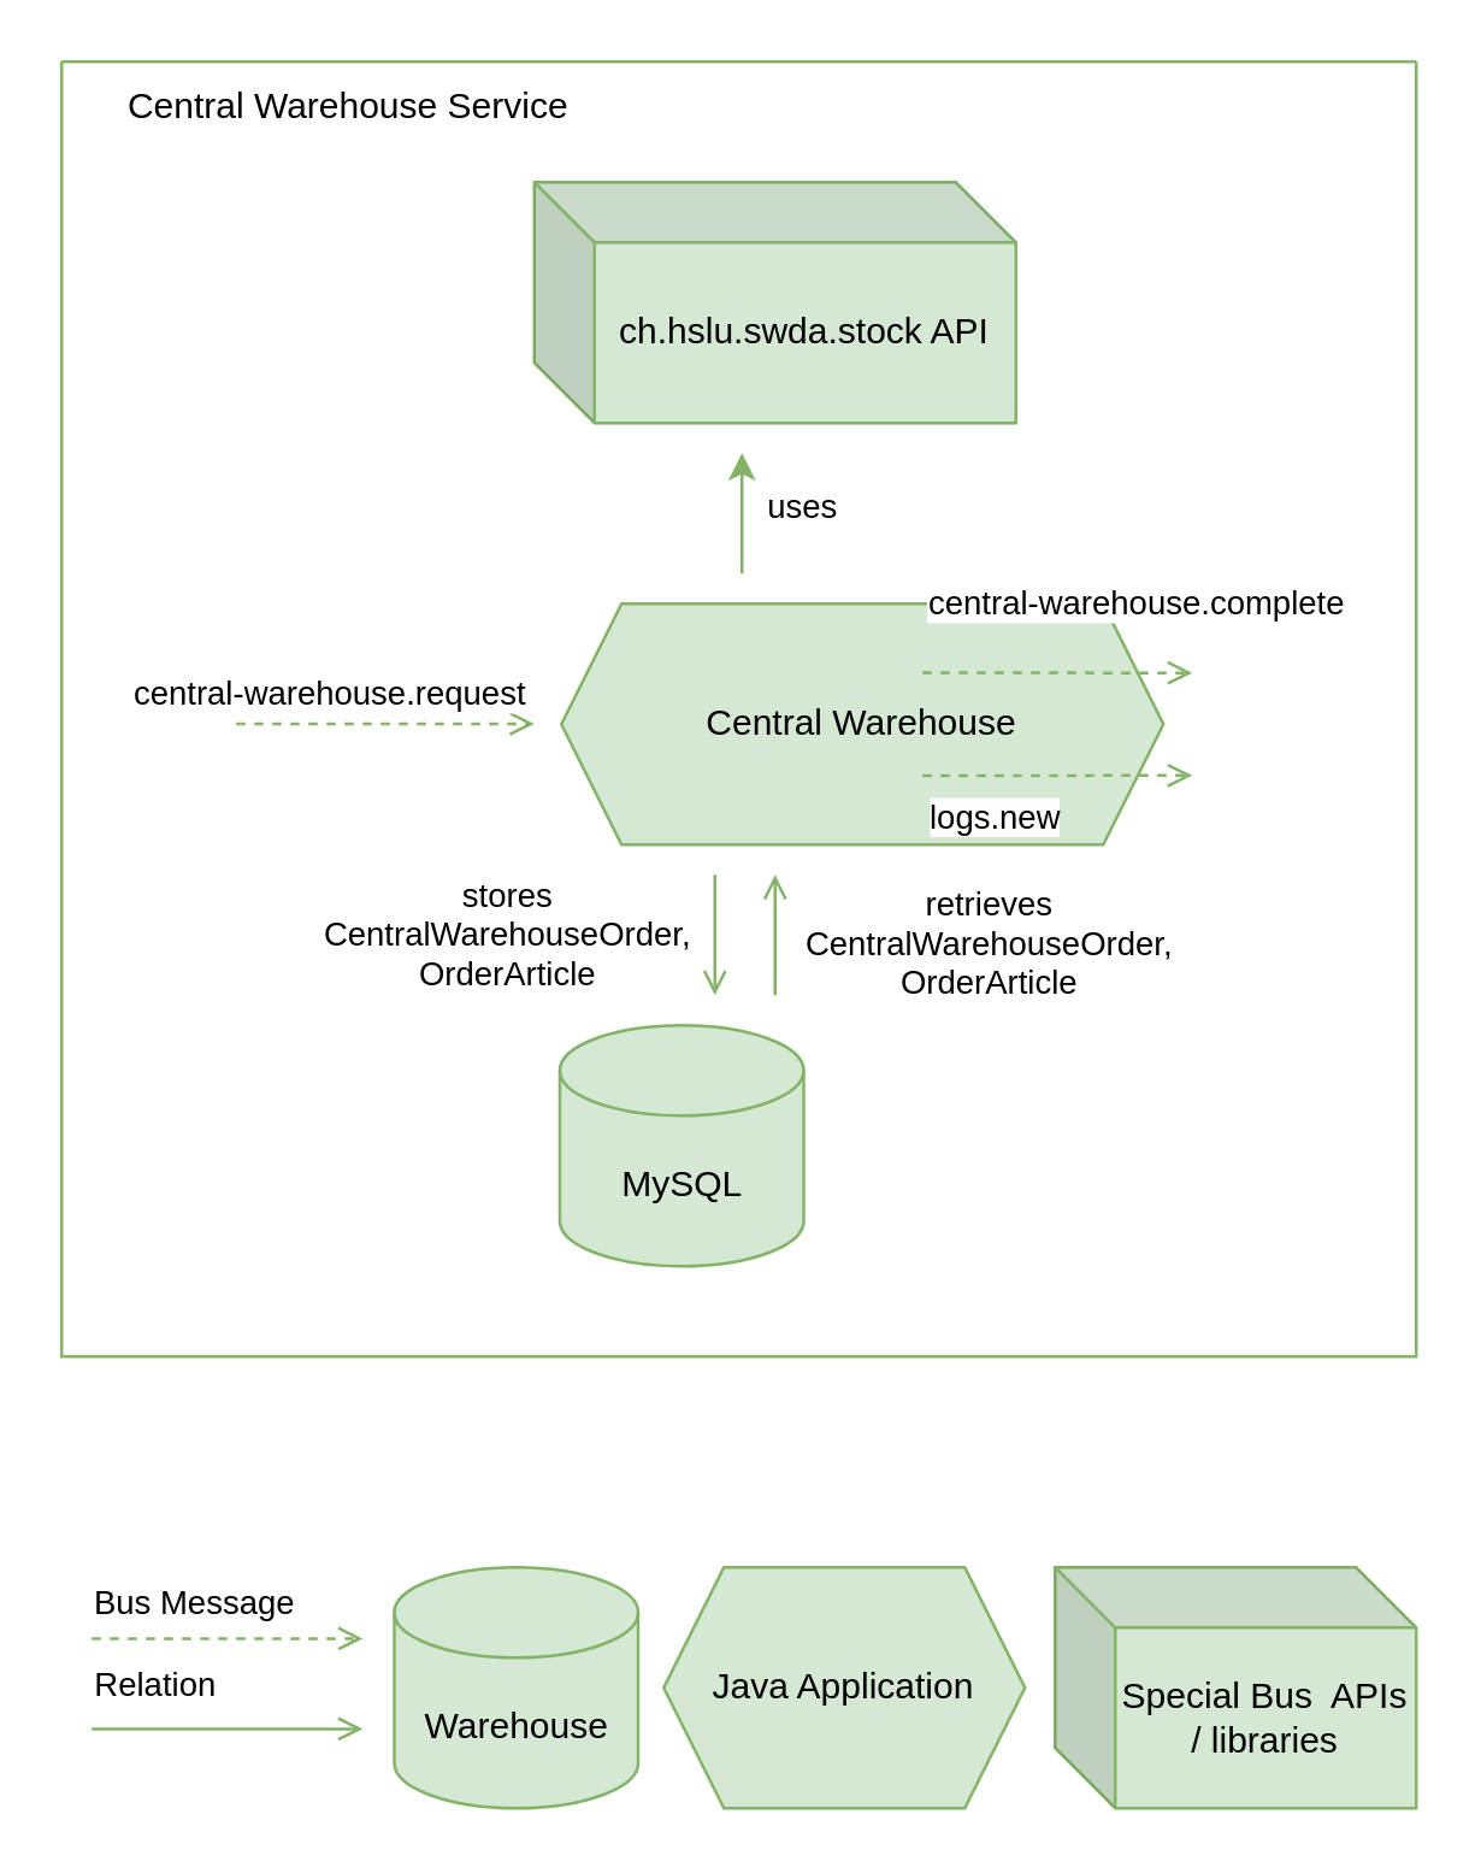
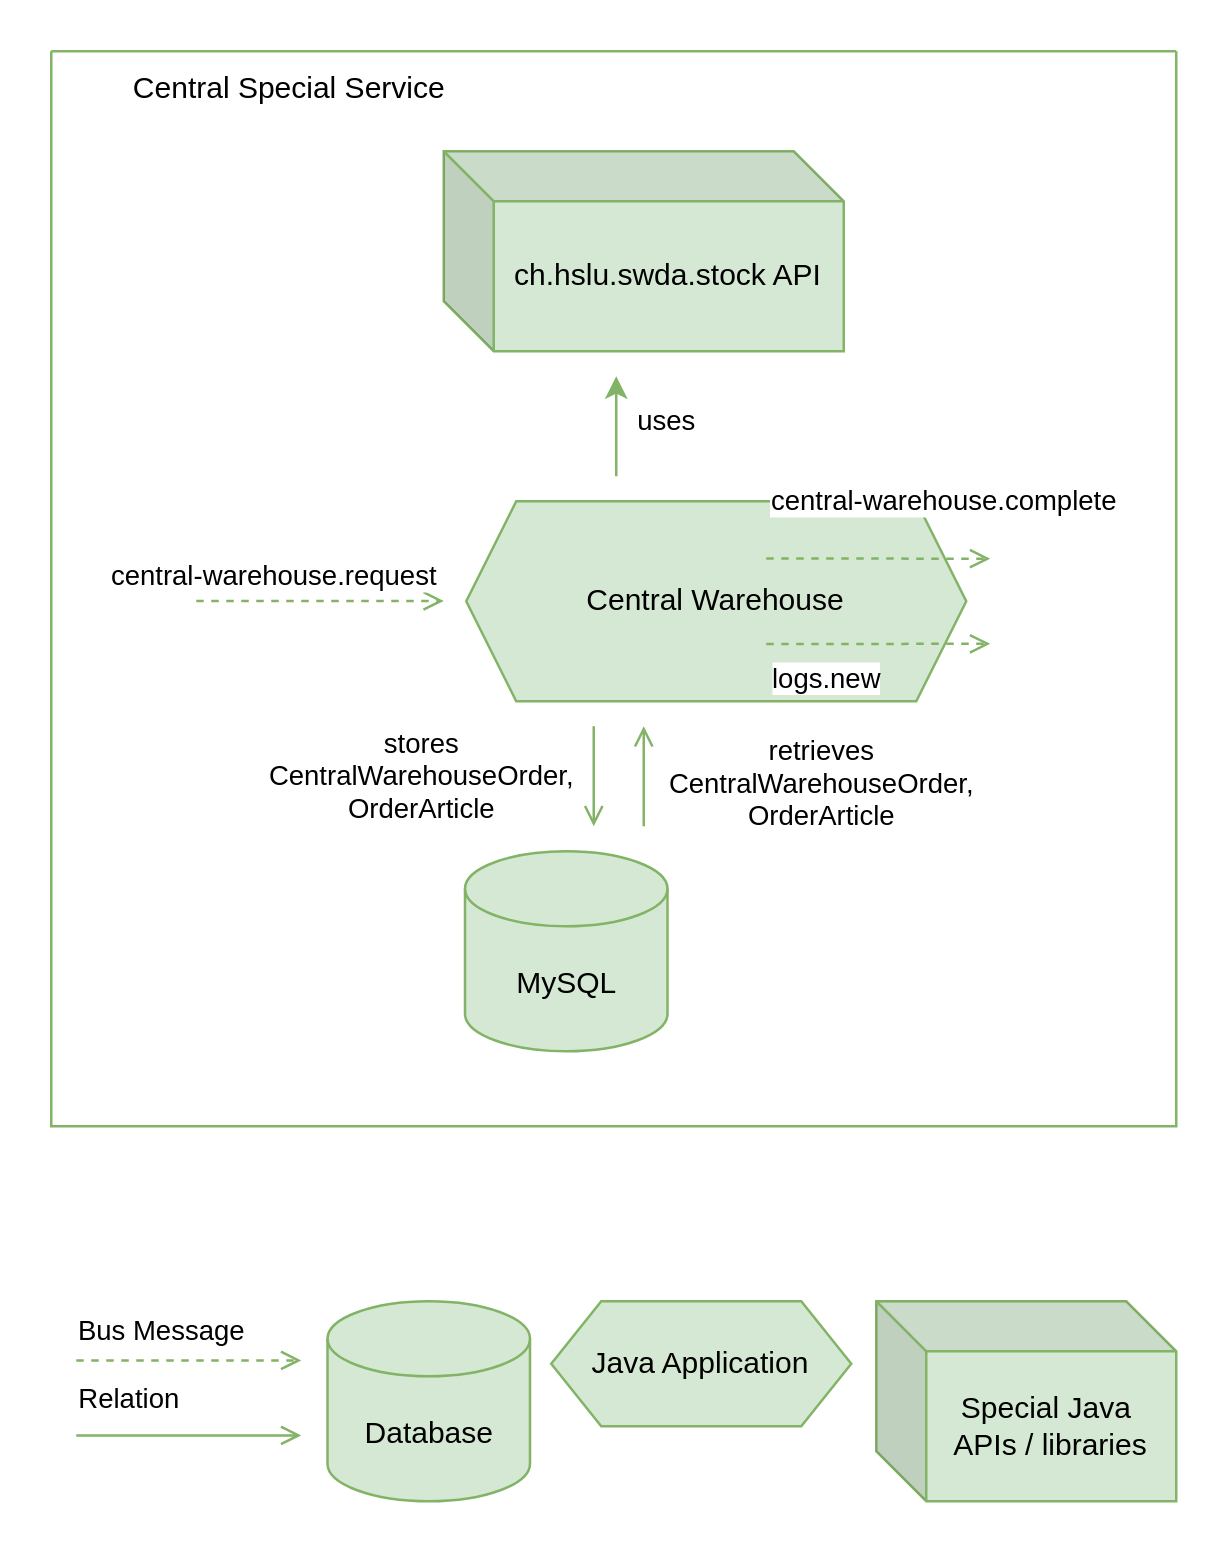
- <mxCell id="18" value="Central Warehouse Service" style="text;html=1;align=center;verticalAlign=middle;resizable=0;points=[];autosize=1;strokeColor=none;fillColor=none;" vertex="1" parent="2"><mxGeometry x="10" width="170" height="30" as="geometry" /></mxCell>
+ <mxCell id="18" value="Central Special Service" style="text;html=1;align=center;verticalAlign=middle;resizable=0;points=[];autosize=1;strokeColor=none;fillColor=none;" vertex="1" parent="2"><mxGeometry x="10" width="170" height="30" as="geometry" /></mxCell>
- <mxCell id="22" value="Java Application" style="shape=hexagon;perimeter=hexagonPerimeter2;whiteSpace=wrap;html=1;fixedSize=1;fillColor=#d5e8d4;strokeColor=#82b366;" vertex="1" parent="1"><mxGeometry x="220" y="520" width="120" height="80" as="geometry" /></mxCell>
+ <mxCell id="22" value="Java Application" style="shape=hexagon;perimeter=hexagonPerimeter2;whiteSpace=wrap;html=1;fixedSize=1;fillColor=#d5e8d4;strokeColor=#82b366;" vertex="1" parent="1"><mxGeometry x="220" y="520" width="120" height="50" as="geometry" /></mxCell>
- <mxCell id="25" value="Special Bus&amp;nbsp; APIs / libraries" style="shape=cube;whiteSpace=wrap;html=1;boundedLbl=1;backgroundOutline=1;darkOpacity=0.05;darkOpacity2=0.1;fillColor=#d5e8d4;strokeColor=#82b366;" vertex="1" parent="1"><mxGeometry x="350" y="520" width="120" height="80" as="geometry" /></mxCell>
+ <mxCell id="25" value="Special Java&amp;nbsp; APIs / libraries" style="shape=cube;whiteSpace=wrap;html=1;boundedLbl=1;backgroundOutline=1;darkOpacity=0.05;darkOpacity2=0.1;fillColor=#d5e8d4;strokeColor=#82b366;" vertex="1" parent="1"><mxGeometry x="350" y="520" width="120" height="80" as="geometry" /></mxCell>
- <mxCell id="21" value="Warehouse" style="shape=cylinder3;whiteSpace=wrap;html=1;boundedLbl=1;backgroundOutline=1;size=15;fillColor=#d5e8d4;strokeColor=#82b366;" vertex="1" parent="1"><mxGeometry x="130.5" y="520" width="81" height="80" as="geometry" /></mxCell>
+ <mxCell id="21" value="Database" style="shape=cylinder3;whiteSpace=wrap;html=1;boundedLbl=1;backgroundOutline=1;size=15;fillColor=#d5e8d4;strokeColor=#82b366;" vertex="1" parent="1"><mxGeometry x="130.5" y="520" width="81" height="80" as="geometry" /></mxCell>
